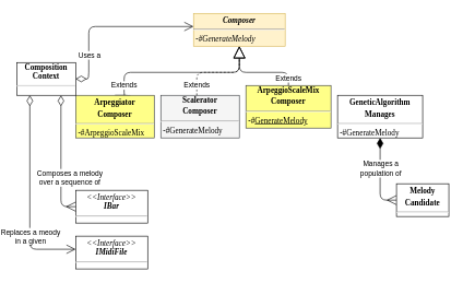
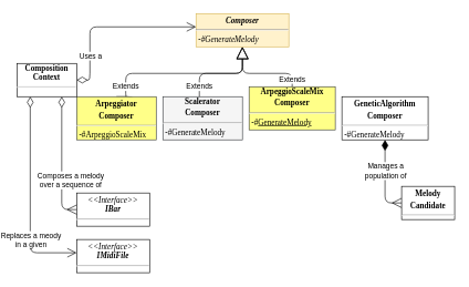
- <mxCell id="11" value="Extends" style="endArrow=block;endSize=16;endFill=0;html=1;entryX=0.5;entryY=1;entryDx=0;entryDy=0;edgeStyle=orthogonalEdgeStyle;dashed=1;" parent="1" source="9" target="2" edge="1"><mxGeometry x="-0.786" width="160" relative="1" as="geometry"><mxPoint x="245" y="240" as="sourcePoint" /><mxPoint x="400" y="180" as="targetPoint" /><Array as="points"><mxPoint x="295" y="110" /><mxPoint x="360" y="110" /></Array><mxPoint as="offset" /></mxGeometry></mxCell>
+ <mxCell id="11" value="Extends" style="endArrow=block;endSize=16;endFill=0;html=1;entryX=0.5;entryY=1;entryDx=0;entryDy=0;edgeStyle=orthogonalEdgeStyle;" parent="1" source="9" target="2" edge="1"><mxGeometry x="-0.786" width="160" relative="1" as="geometry"><mxPoint x="245" y="240" as="sourcePoint" /><mxPoint x="400" y="180" as="targetPoint" /><Array as="points"><mxPoint x="295" y="110" /><mxPoint x="360" y="110" /></Array><mxPoint as="offset" /></mxGeometry></mxCell>
- <mxCell id="7" value="&lt;p style=&quot;margin: 4px 0px 0px ; text-align: center&quot;&gt;&lt;font style=&quot;font-size: 12px&quot;&gt;&lt;b&gt;GeneticAlgorithm&lt;/b&gt;&lt;/font&gt;&lt;/p&gt;&lt;p style=&quot;margin: 4px 0px 0px ; text-align: center&quot;&gt;&lt;font style=&quot;font-size: 12px&quot;&gt;&lt;b&gt;Manages&lt;/b&gt;&lt;/font&gt;&lt;/p&gt;&lt;hr&gt;&lt;p style=&quot;margin: 0px 0px 0px 4px&quot;&gt;&lt;span style=&quot;text-align: center&quot;&gt;&lt;b&gt;-&lt;/b&gt;#GenerateMelody&lt;/span&gt;&lt;br&gt;&lt;/p&gt;" style="verticalAlign=top;align=left;overflow=fill;fontSize=12;fontFamily=Verdana;html=1;" parent="1" vertex="1"><mxGeometry x="510" y="145" width="130" height="65" as="geometry" /></mxCell>
+ <mxCell id="7" value="&lt;p style=&quot;margin: 4px 0px 0px ; text-align: center&quot;&gt;&lt;font style=&quot;font-size: 12px&quot;&gt;&lt;b&gt;GeneticAlgorithm&lt;/b&gt;&lt;/font&gt;&lt;/p&gt;&lt;p style=&quot;margin: 4px 0px 0px ; text-align: center&quot;&gt;&lt;font style=&quot;font-size: 12px&quot;&gt;&lt;b&gt;Composer&lt;/b&gt;&lt;/font&gt;&lt;/p&gt;&lt;hr&gt;&lt;p style=&quot;margin: 0px 0px 0px 4px&quot;&gt;&lt;span style=&quot;text-align: center&quot;&gt;&lt;b&gt;-&lt;/b&gt;#GenerateMelody&lt;/span&gt;&lt;br&gt;&lt;/p&gt;" style="verticalAlign=top;align=left;overflow=fill;fontSize=12;fontFamily=Verdana;html=1;" parent="1" vertex="1"><mxGeometry x="510" y="145" width="130" height="65" as="geometry" /></mxCell>
